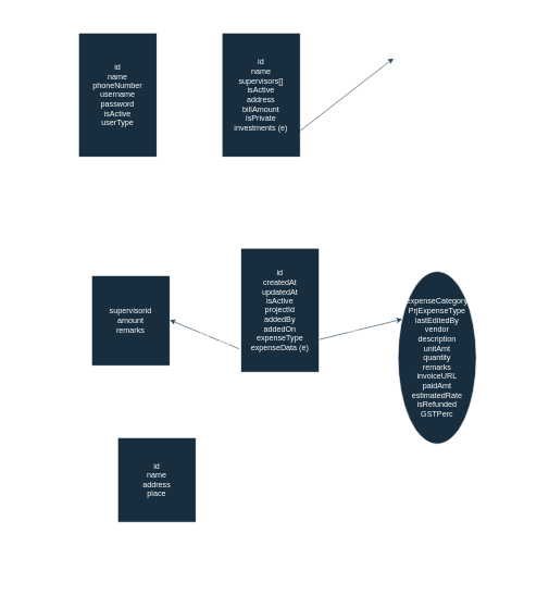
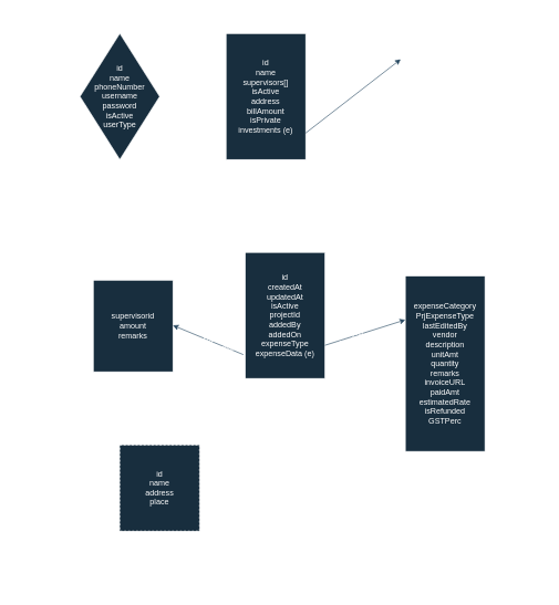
- <mxCell id="3" value="id&lt;br&gt;name&lt;br&gt;phoneNumber&lt;br&gt;username&lt;br&gt;password&lt;br&gt;isActive&lt;br&gt;userType" style="rounded=0;whiteSpace=wrap;html=1;labelBackgroundColor=none;fillColor=#182E3E;strokeColor=#FFFFFF;fontColor=#FFFFFF;" vertex="1" parent="2"><mxGeometry y="30" width="120" height="190" as="geometry" /></mxCell>
+ <mxCell id="3" value="id&lt;br&gt;name&lt;br&gt;phoneNumber&lt;br&gt;username&lt;br&gt;password&lt;br&gt;isActive&lt;br&gt;userType" style="rhombus;whiteSpace=wrap;html=1;labelBackgroundColor=none;fillColor=#182E3E;strokeColor=#FFFFFF;fontColor=#FFFFFF;" vertex="1" parent="2"><mxGeometry y="30" width="120" height="190" as="geometry" /></mxCell>
- <mxCell id="13" value="expenseCategory&lt;br&gt;PrjExpenseType&lt;br&gt;lastEditedBy&lt;br&gt;vendor&lt;br&gt;description&lt;br&gt;unitAmt&lt;br&gt;quantity&lt;br&gt;remarks&lt;br&gt;invoiceURL&lt;br&gt;paidAmt&lt;br&gt;estimatedRate&lt;br&gt;isRefunded&lt;br&gt;GSTPerc" style="ellipse;whiteSpace=wrap;html=1;labelBackgroundColor=none;fillColor=#182E3E;strokeColor=#FFFFFF;fontColor=#FFFFFF;" vertex="1" parent="12"><mxGeometry y="25.588" width="120" height="264.412" as="geometry" /></mxCell>
+ <mxCell id="13" value="expenseCategory&lt;br&gt;PrjExpenseType&lt;br&gt;lastEditedBy&lt;br&gt;vendor&lt;br&gt;description&lt;br&gt;unitAmt&lt;br&gt;quantity&lt;br&gt;remarks&lt;br&gt;invoiceURL&lt;br&gt;paidAmt&lt;br&gt;estimatedRate&lt;br&gt;isRefunded&lt;br&gt;GSTPerc" style="rounded=0;whiteSpace=wrap;html=1;labelBackgroundColor=none;fillColor=#182E3E;strokeColor=#FFFFFF;fontColor=#FFFFFF;" vertex="1" parent="12"><mxGeometry y="25.588" width="120" height="264.412" as="geometry" /></mxCell>
- <mxCell id="25" value="id&lt;br&gt;name&lt;br&gt;address&lt;br&gt;place" style="rounded=0;whiteSpace=wrap;html=1;labelBackgroundColor=none;fillColor=#182E3E;strokeColor=#FFFFFF;fontColor=#FFFFFF;" vertex="1" parent="24"><mxGeometry y="20.455" width="120" height="129.545" as="geometry" /></mxCell>
+ <mxCell id="25" value="id&lt;br&gt;name&lt;br&gt;address&lt;br&gt;place" style="rounded=0;whiteSpace=wrap;html=1;labelBackgroundColor=none;fillColor=#182E3E;strokeColor=#FFFFFF;fontColor=#FFFFFF;dashed=1;" vertex="1" parent="24"><mxGeometry y="20.455" width="120" height="129.545" as="geometry" /></mxCell>
